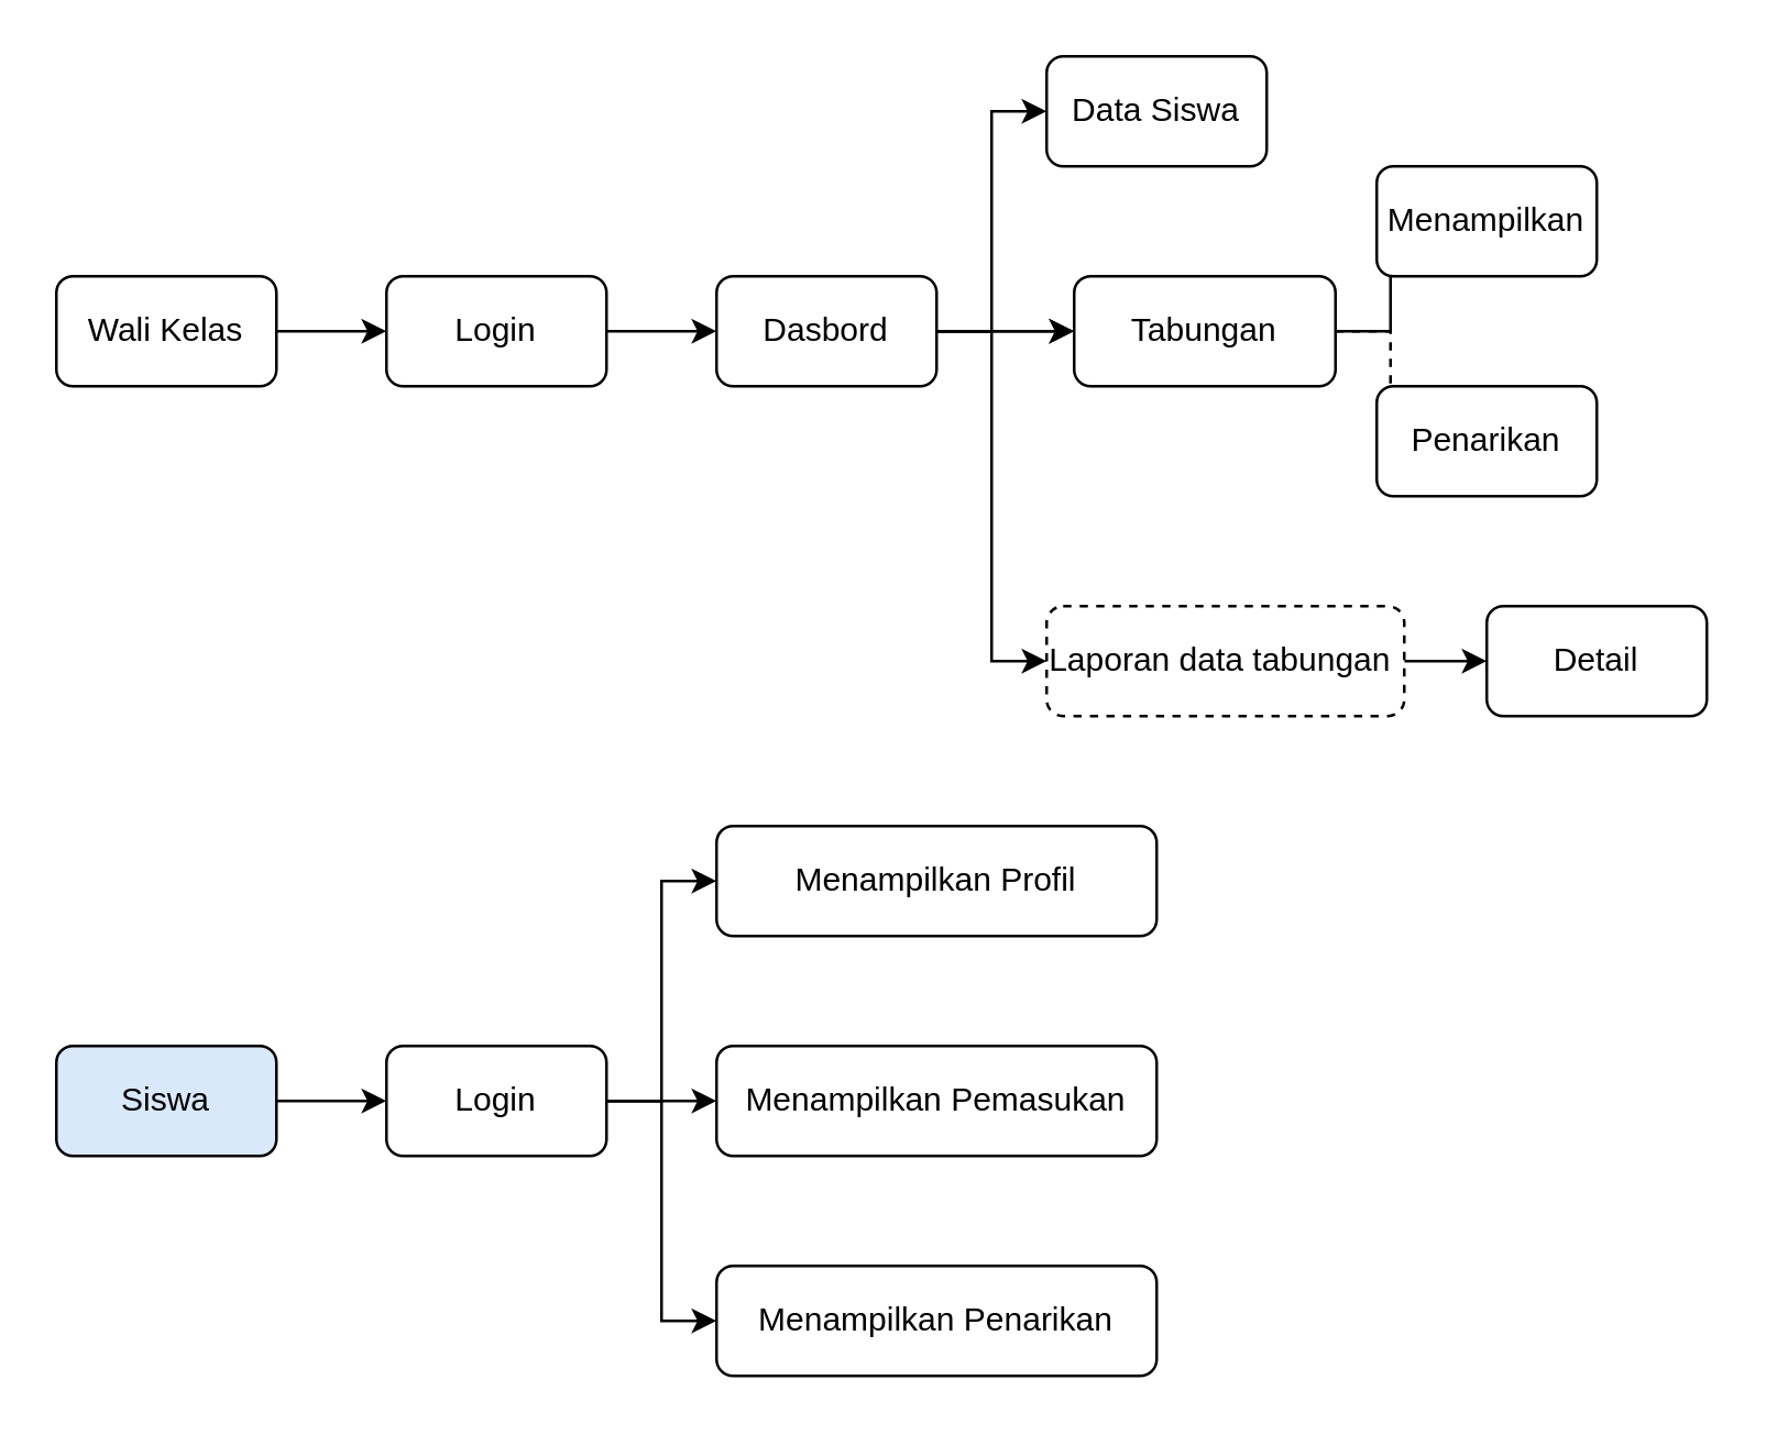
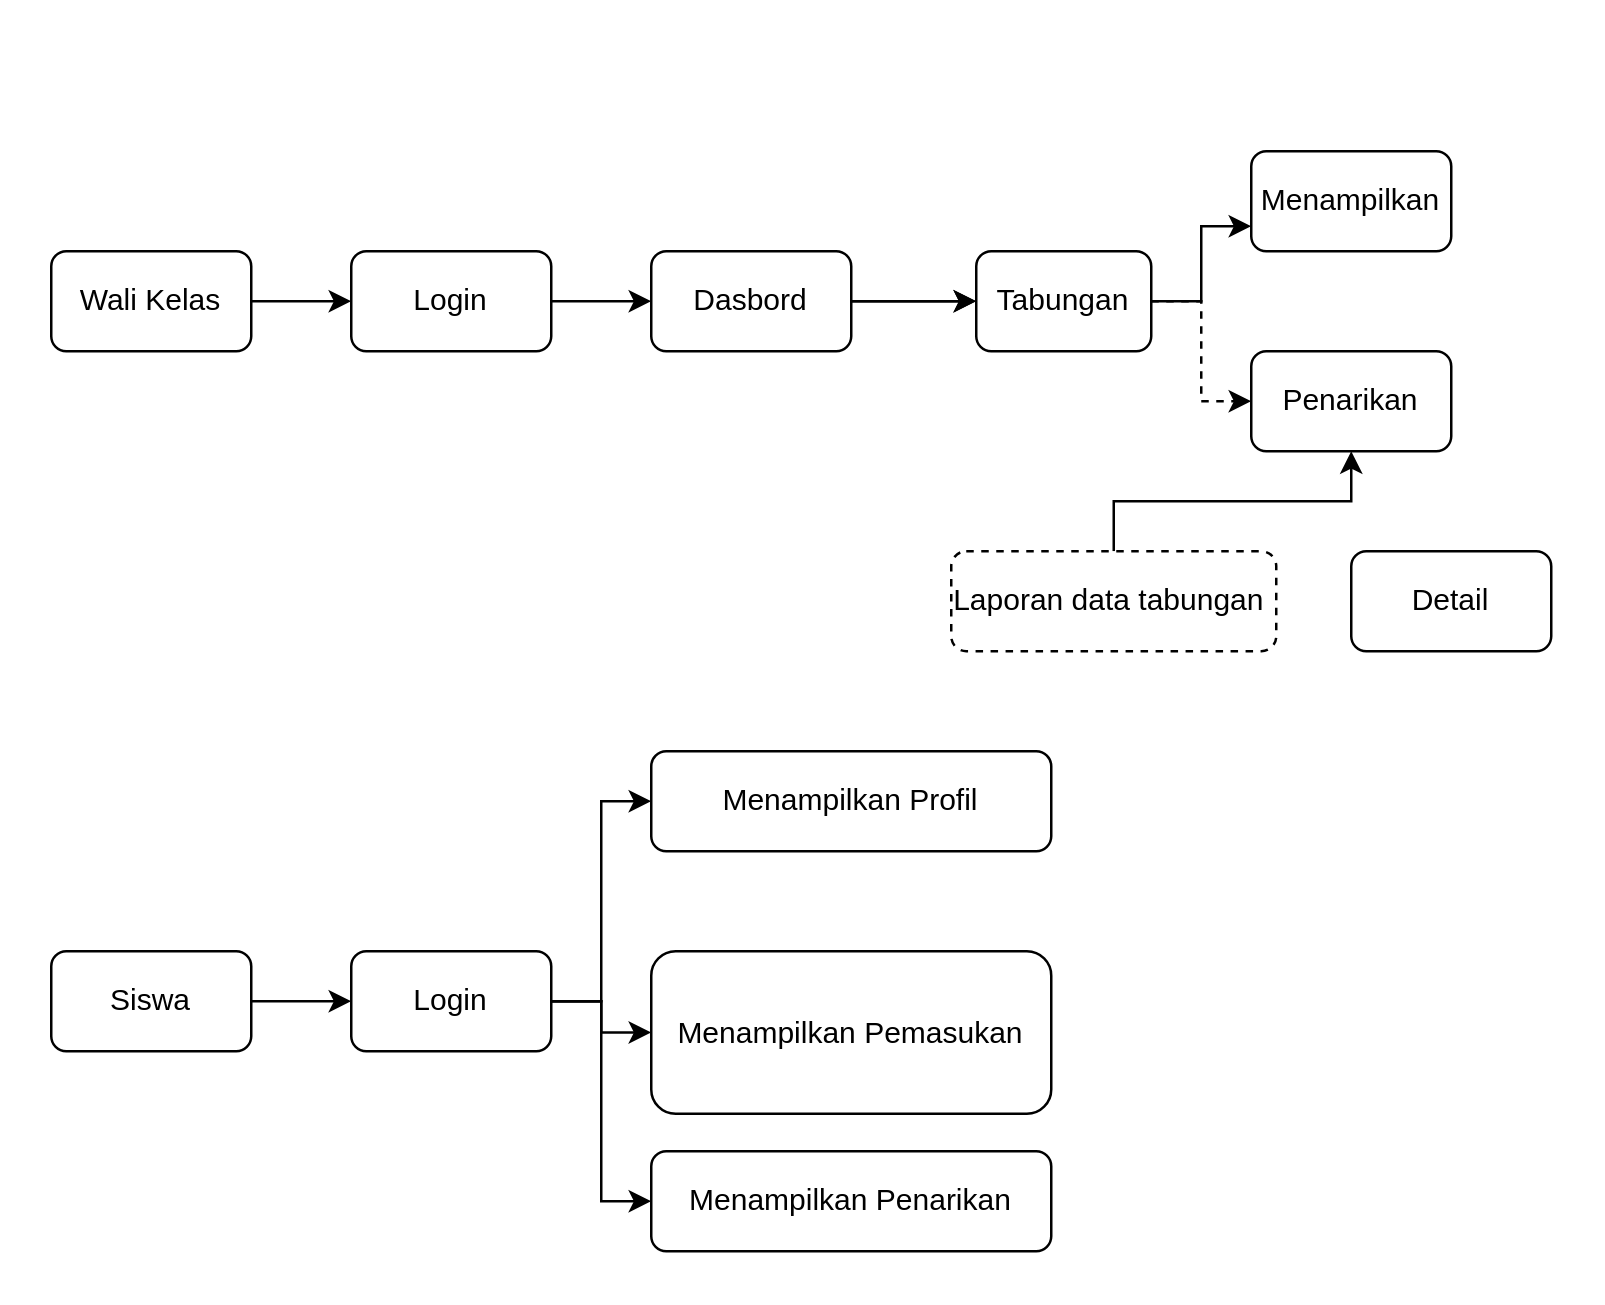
- <mxCell id="11" value="Data Siswa" style="whiteSpace=wrap;html=1;rounded=1;" parent="1" vertex="1"><mxGeometry x="380" y="20" width="80" height="40" as="geometry" /></mxCell>
- <mxCell id="7" value="" style="edgeStyle=orthogonalEdgeStyle;rounded=0;orthogonalLoop=1;jettySize=auto;html=1;entryX=0;entryY=0.5;entryDx=0;entryDy=0;" parent="1" source="10" target="11" edge="1"><mxGeometry relative="1" as="geometry" /></mxCell>
- <mxCell id="14" value="Tabungan" style="whiteSpace=wrap;html=1;rounded=1;" parent="1" vertex="1"><mxGeometry x="390" y="100" width="95" height="40" as="geometry" /></mxCell>
+ <mxCell id="14" value="Tabungan" style="whiteSpace=wrap;html=1;rounded=1;" parent="1" vertex="1"><mxGeometry x="390" y="100" width="70" height="40" as="geometry" /></mxCell>
- <mxCell id="9" value="" style="edgeStyle=orthogonalEdgeStyle;rounded=0;orthogonalLoop=1;jettySize=auto;html=1;exitX=1;exitY=0.5;exitDx=0;exitDy=0;" parent="1" source="10" target="18" edge="1"><mxGeometry relative="1" as="geometry"><mxPoint x="330" y="120" as="sourcePoint" /><mxPoint x="420" y="180" as="targetPoint" /><Array as="points"><mxPoint x="360" y="120" /><mxPoint x="360" y="240" /></Array></mxGeometry></mxCell>
- <mxCell id="17" value="" style="edgeStyle=orthogonalEdgeStyle;rounded=0;orthogonalLoop=1;jettySize=auto;html=1;" parent="1" source="18" target="19" edge="1"><mxGeometry relative="1" as="geometry" /></mxCell>
+ <mxCell id="17" value="" style="edgeStyle=orthogonalEdgeStyle;rounded=0;orthogonalLoop=1;jettySize=auto;html=1;" parent="1" source="18" target="16" edge="1"><mxGeometry relative="1" as="geometry" /></mxCell>
- <mxCell id="21" value="Siswa" style="rounded=1;whiteSpace=wrap;html=1;fillColor=#dae8fc;" parent="1" vertex="1"><mxGeometry x="20" y="380" width="80" height="40" as="geometry" /></mxCell>
+ <mxCell id="21" value="Siswa" style="rounded=1;whiteSpace=wrap;html=1;" parent="1" vertex="1"><mxGeometry x="20" y="380" width="80" height="40" as="geometry" /></mxCell>
- <mxCell id="27" value="Menampilkan Pemasukan" style="whiteSpace=wrap;html=1;rounded=1;" parent="1" vertex="1"><mxGeometry x="260" y="380" width="160" height="40" as="geometry" /></mxCell>
+ <mxCell id="27" value="Menampilkan Pemasukan" style="whiteSpace=wrap;html=1;rounded=1;" parent="1" vertex="1"><mxGeometry x="260" y="380" width="160" height="65" as="geometry" /></mxCell>
